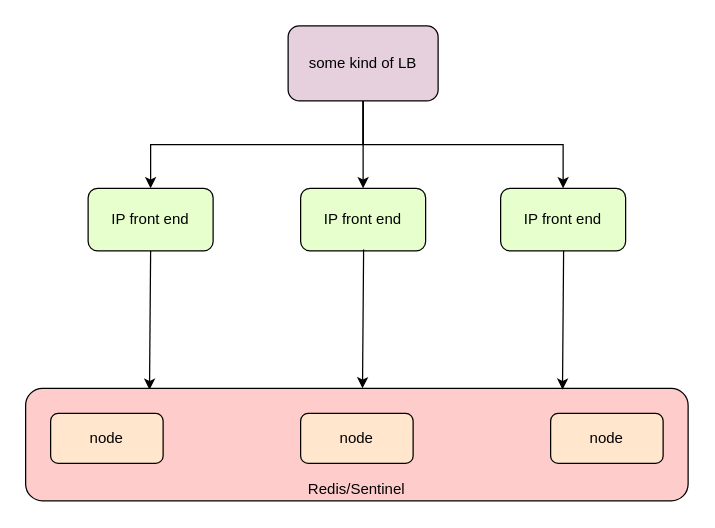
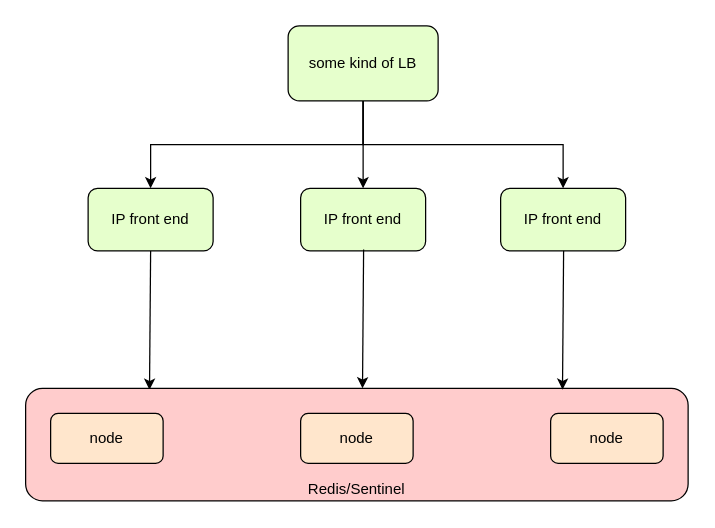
- <mxCell id="15" value="some kind of LB" style="rounded=1;whiteSpace=wrap;html=1;fillColor=#E6D0DE;" parent="1" vertex="1"><mxGeometry x="230" y="20" width="120" height="60" as="geometry" /></mxCell>
+ <mxCell id="15" value="some kind of LB" style="rounded=1;whiteSpace=wrap;html=1;fillColor=#e6ffcc;" parent="1" vertex="1"><mxGeometry x="230" y="20" width="120" height="60" as="geometry" /></mxCell>
